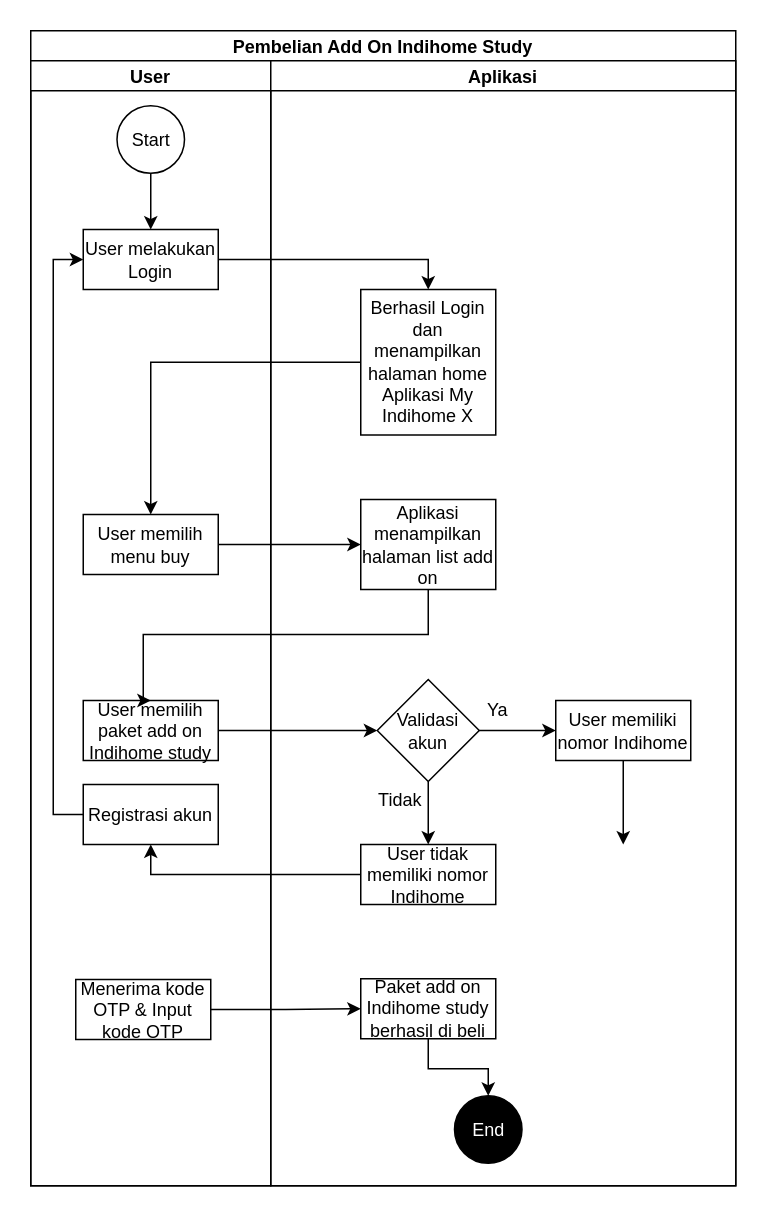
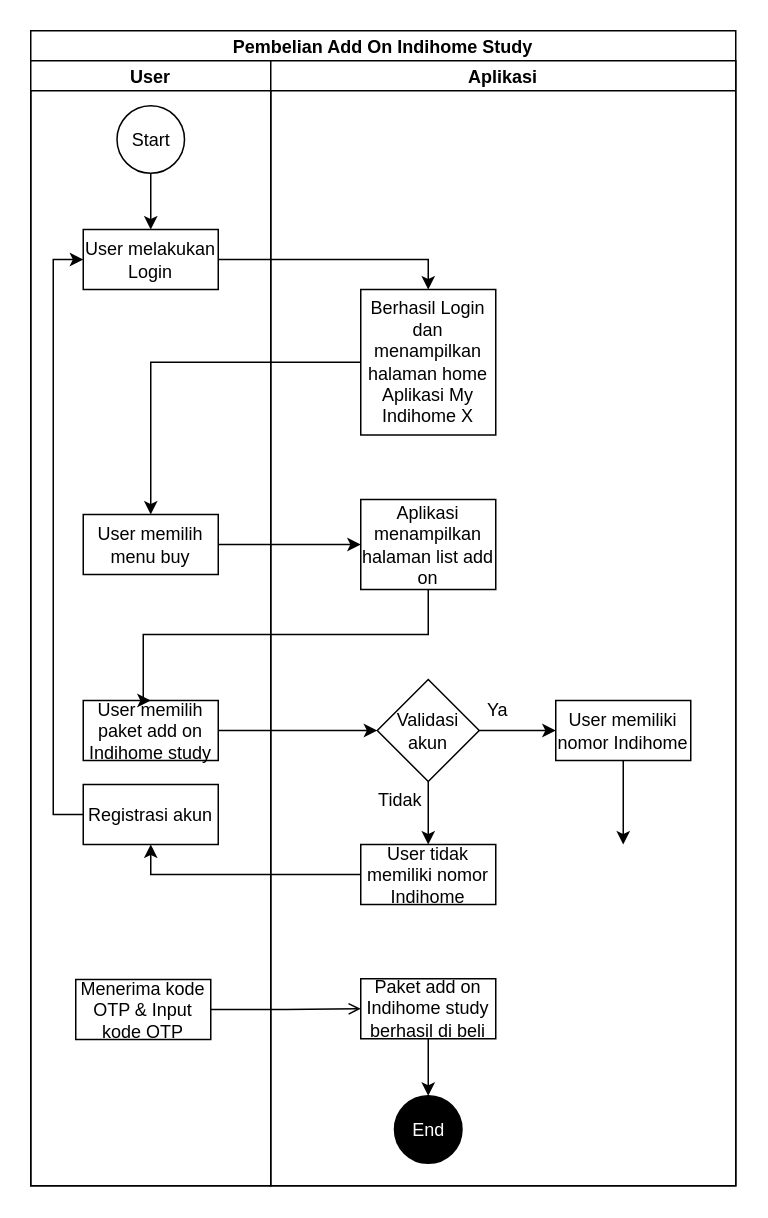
- <mxCell id="16" style="edgeStyle=orthogonalEdgeStyle;rounded=0;orthogonalLoop=1;jettySize=auto;html=1;exitX=1;exitY=0.5;exitDx=0;exitDy=0;entryX=0;entryY=0.5;entryDx=0;entryDy=0;" parent="2" source="8" target="30" edge="1"><mxGeometry relative="1" as="geometry"><mxPoint x="220" y="652.5" as="targetPoint" /></mxGeometry></mxCell>
+ <mxCell id="16" style="edgeStyle=orthogonalEdgeStyle;rounded=0;orthogonalLoop=1;jettySize=auto;html=1;exitX=1;exitY=0.5;exitDx=0;exitDy=0;entryX=0;entryY=0.5;entryDx=0;entryDy=0;endArrow=open;" parent="2" source="8" target="30" edge="1"><mxGeometry relative="1" as="geometry"><mxPoint x="220" y="652.5" as="targetPoint" /></mxGeometry></mxCell>
- <mxCell id="23" value="&lt;font color=&quot;#ffffff&quot;&gt;End&lt;/font&gt;" style="ellipse;whiteSpace=wrap;html=1;aspect=fixed;fillColor=#000000;" parent="18" vertex="1"><mxGeometry x="122.5" y="690" width="45" height="45" as="geometry" /></mxCell>
+ <mxCell id="23" value="&lt;font color=&quot;#ffffff&quot;&gt;End&lt;/font&gt;" style="ellipse;whiteSpace=wrap;html=1;aspect=fixed;fillColor=#000000;" parent="18" vertex="1"><mxGeometry x="82.5" y="690" width="45" height="45" as="geometry" /></mxCell>
